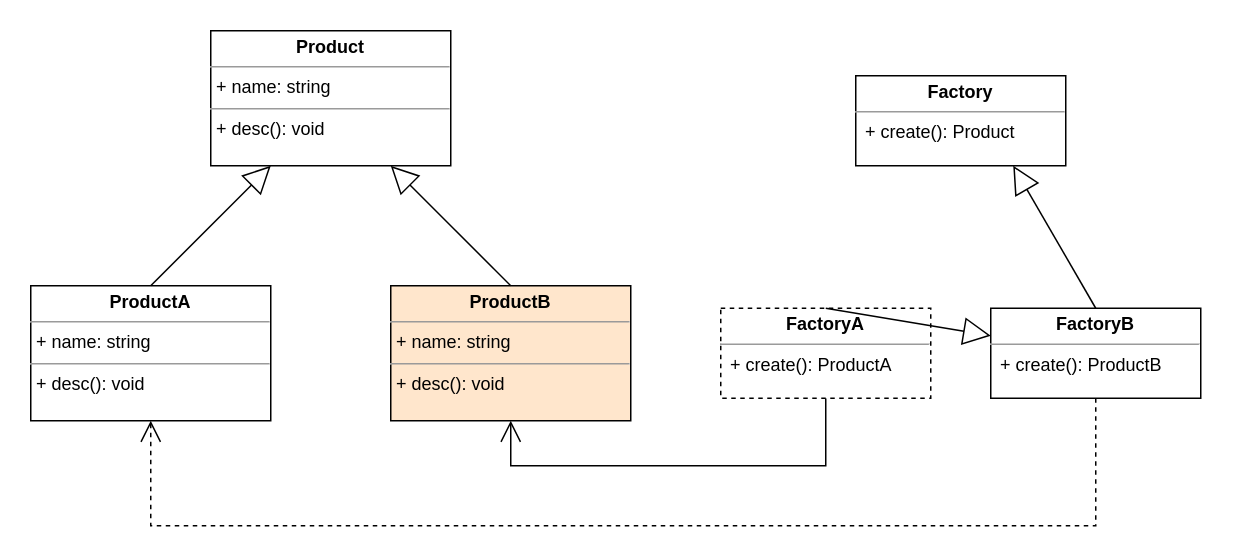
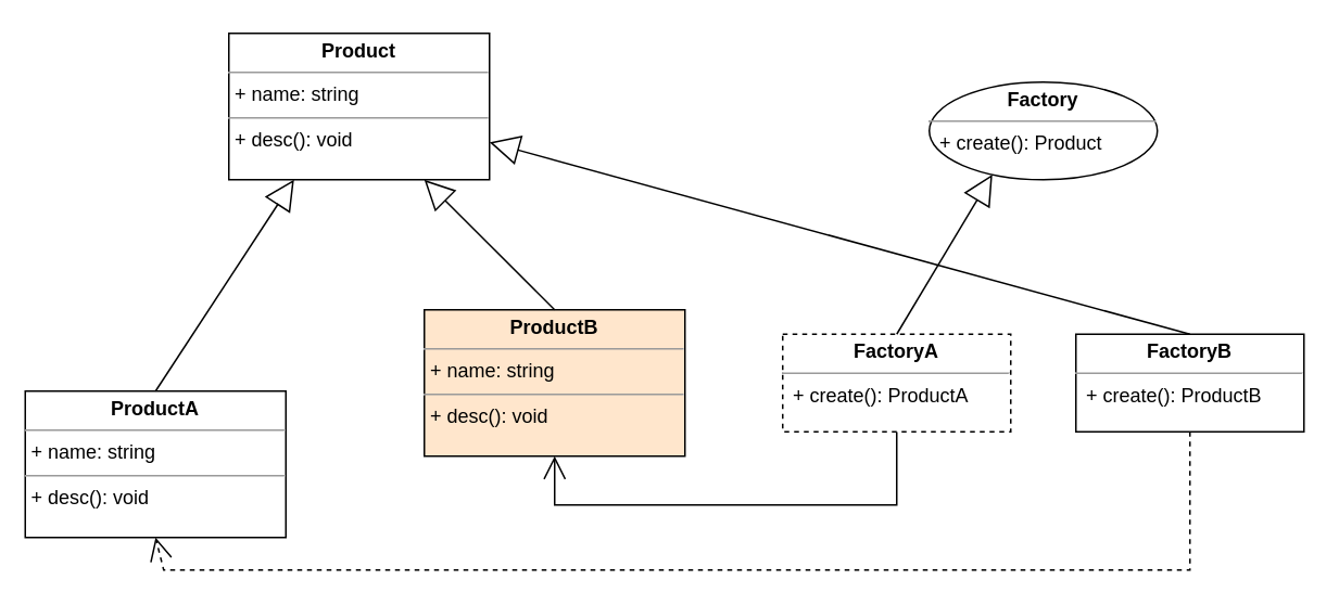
- <mxCell id="11" value="&lt;p style=&quot;margin: 0px ; margin-top: 4px ; text-align: center&quot;&gt;&lt;b&gt;Factory&lt;/b&gt;&lt;/p&gt;&lt;hr size=&quot;1&quot;&gt;&lt;div style=&quot;height: 2px&quot;&gt;&amp;nbsp; + create(): Product&lt;/div&gt;" style="verticalAlign=top;align=left;overflow=fill;fontSize=12;fontFamily=Helvetica;html=1;" parent="1" vertex="1"><mxGeometry x="570" y="50" width="140" height="60" as="geometry" /></mxCell>
+ <mxCell id="11" value="&lt;p style=&quot;margin: 0px ; margin-top: 4px ; text-align: center&quot;&gt;&lt;b&gt;Factory&lt;/b&gt;&lt;/p&gt;&lt;hr size=&quot;1&quot;&gt;&lt;div style=&quot;height: 2px&quot;&gt;&amp;nbsp; + create(): Product&lt;/div&gt;" style="ellipse;verticalAlign=top;align=left;overflow=fill;fontSize=12;fontFamily=Helvetica;html=1;" parent="1" vertex="1"><mxGeometry x="570" y="50" width="140" height="60" as="geometry" /></mxCell>
- <mxCell id="13" value="" style="endArrow=block;endSize=16;endFill=0;html=1;rounded=0;exitX=0.5;exitY=0;exitDx=0;exitDy=0;entryX=0.75;entryY=1;entryDx=0;entryDy=0;" parent="1" source="10" target="11" edge="1"><mxGeometry width="160" relative="1" as="geometry"><mxPoint x="550" y="215" as="sourcePoint" /><mxPoint x="626" y="120" as="targetPoint" /></mxGeometry></mxCell>
+ <mxCell id="13" value="" style="endArrow=block;endSize=16;endFill=0;html=1;rounded=0;exitX=0.5;exitY=0;exitDx=0;exitDy=0;" parent="1" source="10" target="2" edge="1"><mxGeometry width="160" relative="1" as="geometry"><mxPoint x="550" y="215" as="sourcePoint" /><mxPoint x="626" y="120" as="targetPoint" /></mxGeometry></mxCell>
- <mxCell id="12" value="" style="endArrow=block;endSize=16;endFill=0;html=1;rounded=0;exitX=0.5;exitY=0;exitDx=0;exitDy=0;" parent="1" source="9" target="10" edge="1"><mxGeometry width="160" relative="1" as="geometry"><mxPoint x="540" y="200" as="sourcePoint" /><mxPoint x="620" y="120" as="targetPoint" /></mxGeometry></mxCell>
+ <mxCell id="12" value="" style="endArrow=block;endSize=16;endFill=0;html=1;rounded=0;exitX=0.5;exitY=0;exitDx=0;exitDy=0;entryX=0.25;entryY=1;entryDx=0;entryDy=0;" parent="1" source="9" target="11" edge="1"><mxGeometry width="160" relative="1" as="geometry"><mxPoint x="540" y="200" as="sourcePoint" /><mxPoint x="620" y="120" as="targetPoint" /></mxGeometry></mxCell>
- <mxCell id="4" value="&lt;p style=&quot;margin: 0px ; margin-top: 4px ; text-align: center&quot;&gt;&lt;b&gt;ProductA&lt;/b&gt;&lt;/p&gt;&lt;hr size=&quot;1&quot;&gt;&lt;p style=&quot;margin: 0px ; margin-left: 4px&quot;&gt;+ name: string&lt;/p&gt;&lt;hr size=&quot;1&quot;&gt;&lt;p style=&quot;margin: 0px ; margin-left: 4px&quot;&gt;+ desc(): void&lt;/p&gt;" style="verticalAlign=top;align=left;overflow=fill;fontSize=12;fontFamily=Helvetica;html=1;" parent="1" vertex="1"><mxGeometry x="20" y="190" width="160" height="90" as="geometry" /></mxCell>
+ <mxCell id="4" value="&lt;p style=&quot;margin: 0px ; margin-top: 4px ; text-align: center&quot;&gt;&lt;b&gt;ProductA&lt;/b&gt;&lt;/p&gt;&lt;hr size=&quot;1&quot;&gt;&lt;p style=&quot;margin: 0px ; margin-left: 4px&quot;&gt;+ name: string&lt;/p&gt;&lt;hr size=&quot;1&quot;&gt;&lt;p style=&quot;margin: 0px ; margin-left: 4px&quot;&gt;+ desc(): void&lt;/p&gt;" style="verticalAlign=top;align=left;overflow=fill;fontSize=12;fontFamily=Helvetica;html=1;" parent="1" vertex="1"><mxGeometry x="15" y="240" width="160" height="90" as="geometry" /></mxCell>
